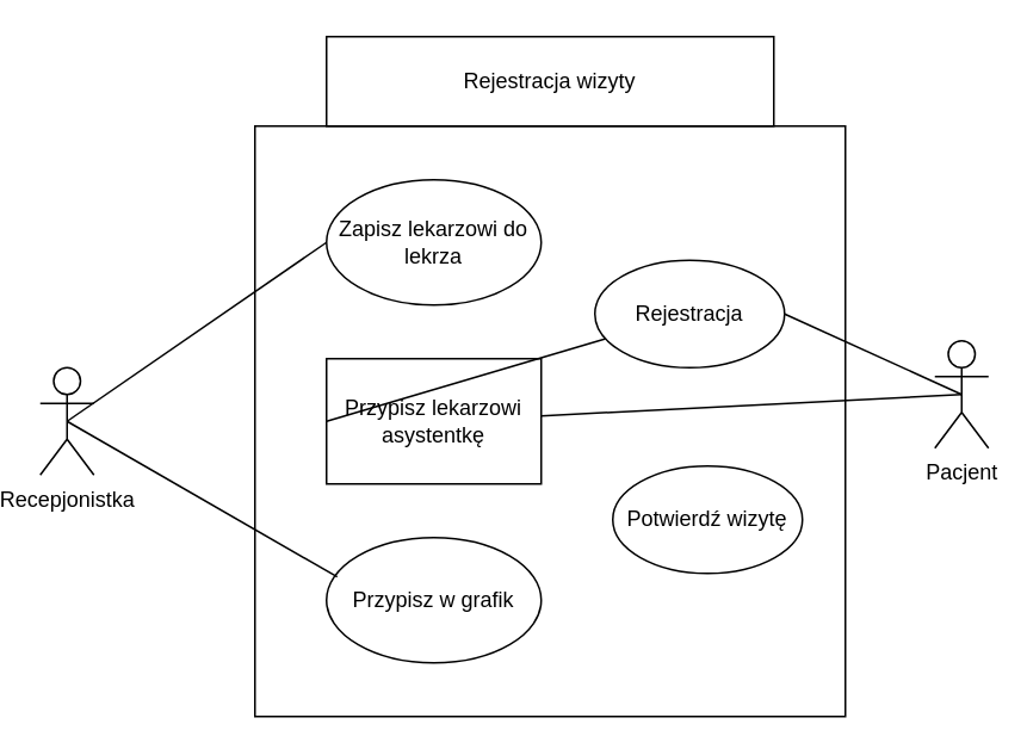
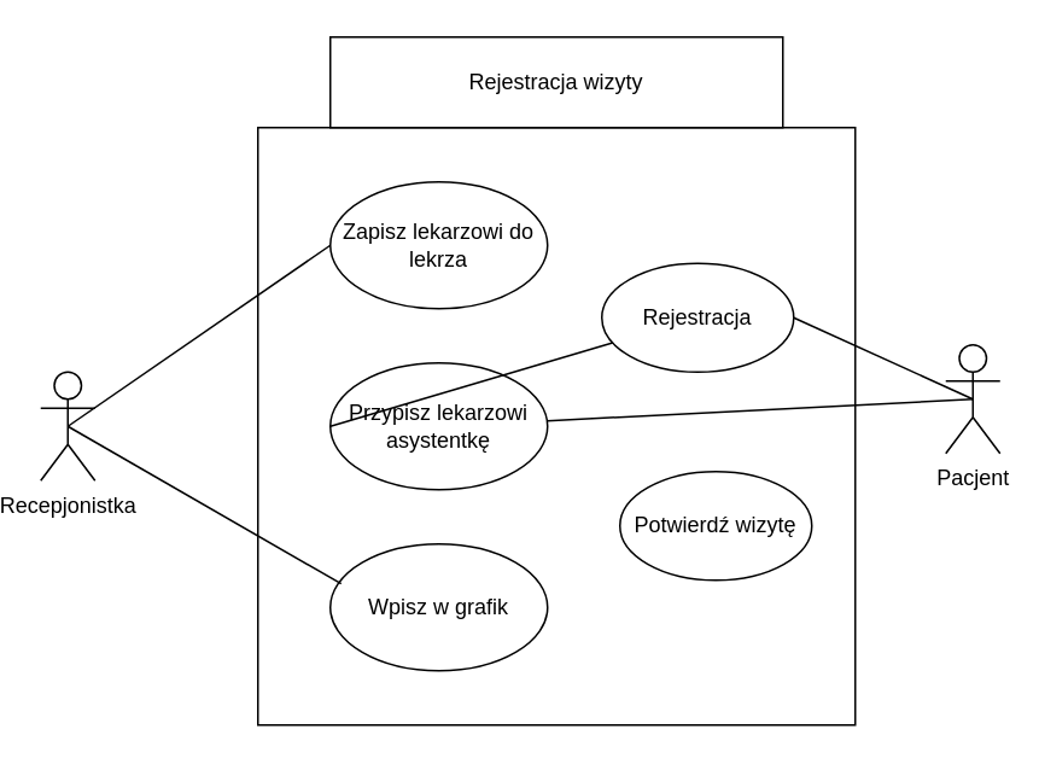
- <mxCell id="9" value="&lt;div&gt;Przypisz lekarzowi asystentkę&lt;/div&gt;" style="whiteSpace=wrap;html=1;rounded=0;" parent="1" vertex="1"><mxGeometry x="180" y="200" width="120" height="70" as="geometry" /></mxCell>
+ <mxCell id="9" value="&lt;div&gt;Przypisz lekarzowi asystentkę&lt;/div&gt;" style="ellipse;whiteSpace=wrap;html=1;" parent="1" vertex="1"><mxGeometry x="180" y="200" width="120" height="70" as="geometry" /></mxCell>
- <mxCell id="10" value="Przypisz w grafik" style="ellipse;whiteSpace=wrap;html=1;" parent="1" vertex="1"><mxGeometry x="180" y="300" width="120" height="70" as="geometry" /></mxCell>
+ <mxCell id="10" value="Wpisz w grafik" style="ellipse;whiteSpace=wrap;html=1;" parent="1" vertex="1"><mxGeometry x="180" y="300" width="120" height="70" as="geometry" /></mxCell>
